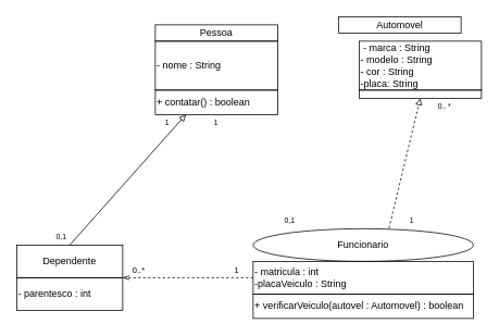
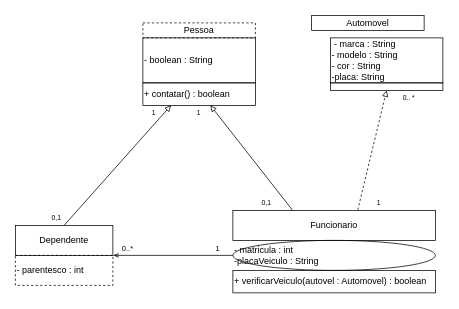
- <mxCell id="2" value="Pessoa" style="rounded=0;whiteSpace=wrap;html=1;fillColor=none;" parent="1" vertex="1"><mxGeometry x="190" y="30" width="150" height="20" as="geometry" /></mxCell>
+ <mxCell id="2" value="Pessoa" style="rounded=0;whiteSpace=wrap;html=1;fillColor=none;dashed=1;" parent="1" vertex="1"><mxGeometry x="190" y="30" width="150" height="20" as="geometry" /></mxCell>
- <mxCell id="3" value="- nome : String" style="rounded=0;whiteSpace=wrap;html=1;fillColor=none;align=left;" parent="1" vertex="1"><mxGeometry x="190" y="50" width="150" height="60" as="geometry" /></mxCell>
+ <mxCell id="3" value="- boolean : String" style="rounded=0;whiteSpace=wrap;html=1;fillColor=none;align=left;" parent="1" vertex="1"><mxGeometry x="190" y="50" width="150" height="60" as="geometry" /></mxCell>
+ <mxCell id="8" style="edgeStyle=none;html=1;entryX=0.6;entryY=1;entryDx=0;entryDy=0;entryPerimeter=0;endArrow=block;endFill=0;exitX=0.294;exitY=-0.009;exitDx=0;exitDy=0;exitPerimeter=0;" parent="1" source="10" target="4" edge="1"><mxGeometry relative="1" as="geometry"><mxPoint x="389" y="278" as="sourcePoint" /></mxGeometry></mxCell>
- <mxCell id="10" value="Funcionario" style="ellipse;whiteSpace=wrap;html=1;fillColor=none;" parent="1" vertex="1"><mxGeometry x="310" y="280" width="270" height="40" as="geometry" /></mxCell>
+ <mxCell id="10" value="Funcionario" style="rounded=0;whiteSpace=wrap;html=1;fillColor=none;" parent="1" vertex="1"><mxGeometry x="310" y="280" width="270" height="40" as="geometry" /></mxCell>
- <mxCell id="11" style="edgeStyle=none;html=1;exitX=0;exitY=0.5;exitDx=0;exitDy=0;entryX=1;entryY=0;entryDx=0;entryDy=0;endArrow=openThin;endFill=0;dashed=1;" edge="1" parent="1" source="12" target="7"><mxGeometry relative="1" as="geometry" /></mxCell>
+ <mxCell id="11" style="edgeStyle=none;html=1;exitX=0;exitY=0.5;exitDx=0;exitDy=0;entryX=1;entryY=0;entryDx=0;entryDy=0;endArrow=openThin;endFill=0;" edge="1" parent="1" source="12" target="7"><mxGeometry relative="1" as="geometry" /></mxCell>
- <mxCell id="12" value="- matricula : int&lt;br&gt;-placaVeiculo : String" style="rounded=0;whiteSpace=wrap;html=1;fillColor=none;align=left;" parent="1" vertex="1"><mxGeometry x="310" y="320" width="270" height="40" as="geometry" /></mxCell>
+ <mxCell id="12" value="- matricula : int&lt;br&gt;-placaVeiculo : String" style="ellipse;whiteSpace=wrap;html=1;fillColor=none;align=left;" parent="1" vertex="1"><mxGeometry x="310" y="320" width="270" height="40" as="geometry" /></mxCell>
- <mxCell id="7" value="- parentesco : int" style="rounded=0;whiteSpace=wrap;html=1;fillColor=none;align=left;" parent="1" vertex="1"><mxGeometry x="20" y="340" width="130" height="40" as="geometry" /></mxCell>
+ <mxCell id="7" value="- parentesco : int" style="rounded=0;whiteSpace=wrap;html=1;fillColor=none;align=left;dashed=1;" parent="1" vertex="1"><mxGeometry x="20" y="340" width="130" height="40" as="geometry" /></mxCell>
